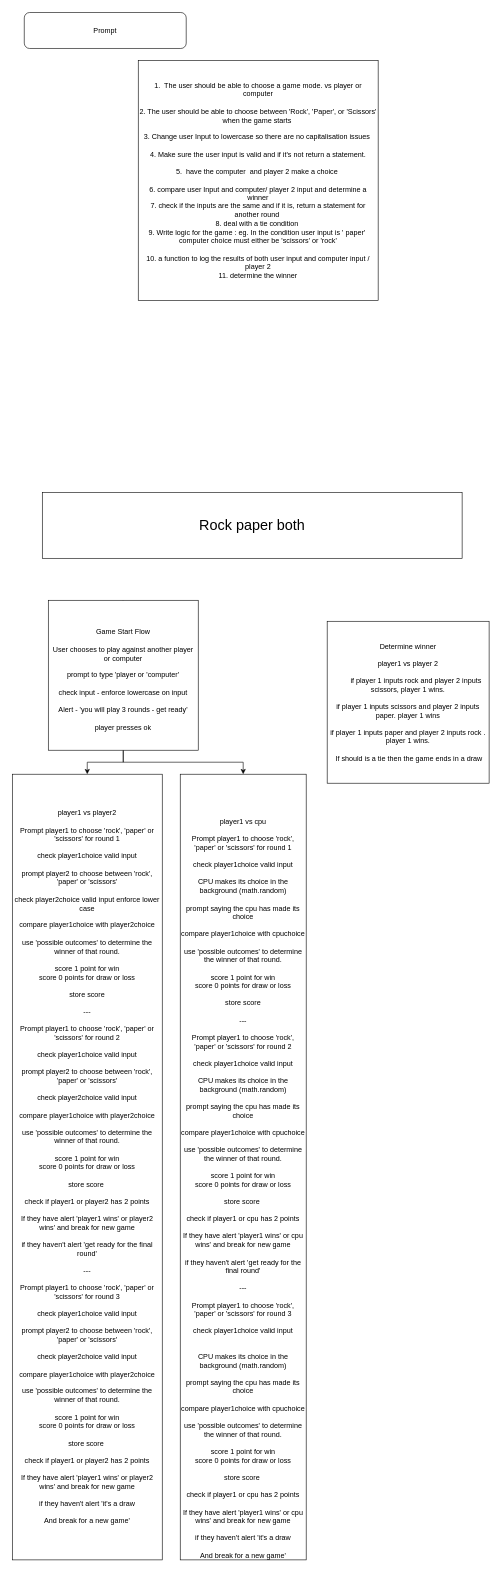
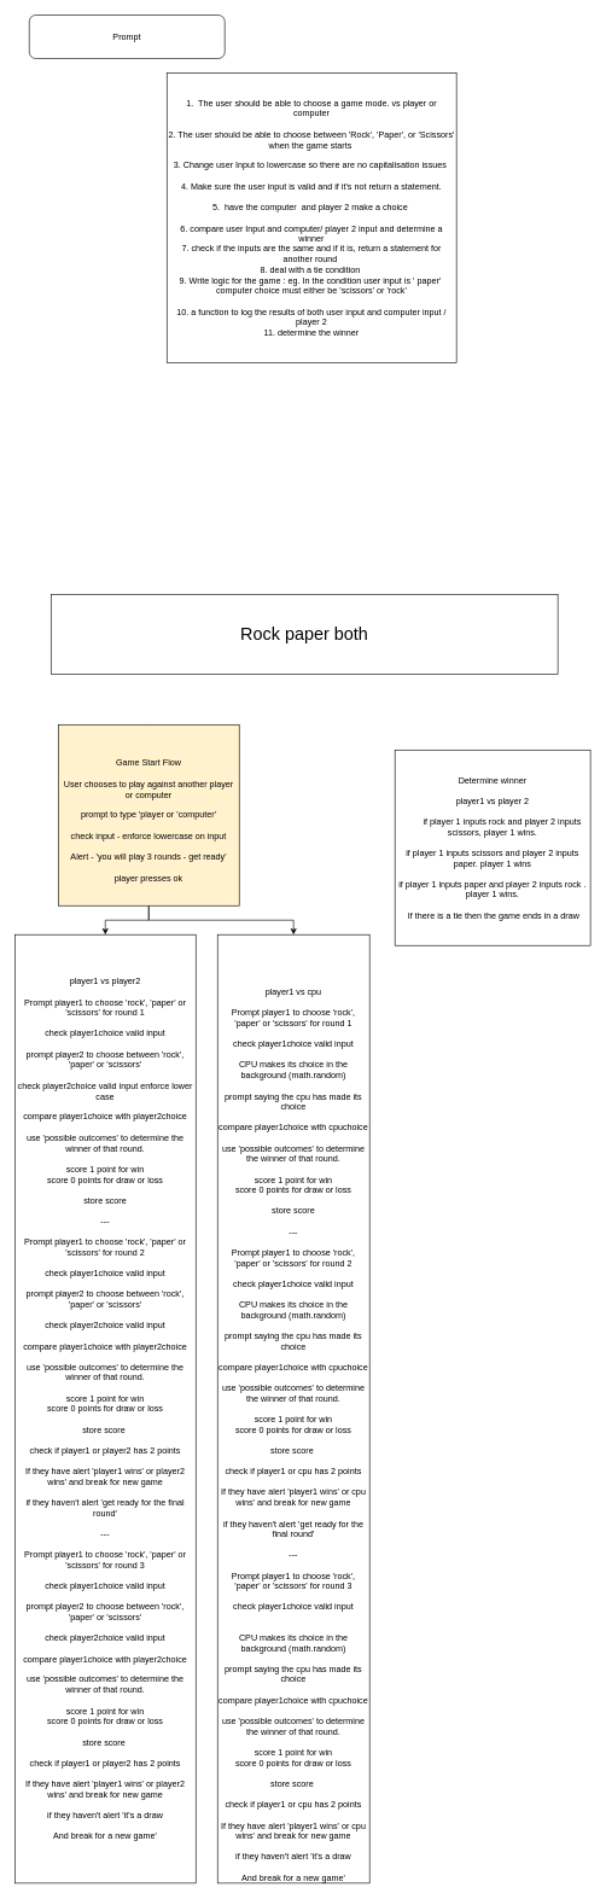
- <mxCell id="6" value="&amp;nbsp;&lt;br&gt;Game Start Flow&lt;br&gt;&lt;br&gt;User chooses to play against another player or computer&lt;br&gt;&lt;br&gt;prompt to type 'player or 'computer'&lt;br&gt;&lt;br&gt;check input - enforce lowercase on input&lt;br&gt;&lt;br&gt;Alert - 'you will play 3 rounds - get ready'&lt;br&gt;&lt;br&gt;player presses ok" style="whiteSpace=wrap;html=1;aspect=fixed;" vertex="1" parent="1"><mxGeometry x="80" y="1000" width="250" height="250" as="geometry" /></mxCell>
+ <mxCell id="6" value="&amp;nbsp;&lt;br&gt;Game Start Flow&lt;br&gt;&lt;br&gt;User chooses to play against another player or computer&lt;br&gt;&lt;br&gt;prompt to type 'player or 'computer'&lt;br&gt;&lt;br&gt;check input - enforce lowercase on input&lt;br&gt;&lt;br&gt;Alert - 'you will play 3 rounds - get ready'&lt;br&gt;&lt;br&gt;player presses ok" style="whiteSpace=wrap;html=1;aspect=fixed;fillColor=#fff2cc;" vertex="1" parent="1"><mxGeometry x="80" y="1000" width="250" height="250" as="geometry" /></mxCell>
- <mxCell id="7" value="Determine winner&lt;br&gt;&lt;br&gt;player1 vs player 2&lt;br&gt;&lt;br&gt;&lt;span style=&quot;white-space: pre;&quot;&gt;&#09;&lt;/span&gt;if player 1 inputs rock and player 2 inputs scissors, player 1 wins.&lt;br&gt;&lt;br&gt;if player 1 inputs scissors and player 2 inputs paper. player 1 wins&lt;br&gt;&lt;br&gt;if player 1 inputs paper and player 2 inputs rock .&lt;br&gt;player 1 wins.&lt;br&gt;&lt;br&gt;&amp;nbsp;If should is a tie then the game ends in a draw" style="whiteSpace=wrap;html=1;aspect=fixed;" vertex="1" parent="1"><mxGeometry x="545" y="1035" width="270" height="270" as="geometry" /></mxCell>
+ <mxCell id="7" value="Determine winner&lt;br&gt;&lt;br&gt;player1 vs player 2&lt;br&gt;&lt;br&gt;&lt;span style=&quot;white-space: pre;&quot;&gt;&#09;&lt;/span&gt;if player 1 inputs rock and player 2 inputs scissors, player 1 wins.&lt;br&gt;&lt;br&gt;if player 1 inputs scissors and player 2 inputs paper. player 1 wins&lt;br&gt;&lt;br&gt;if player 1 inputs paper and player 2 inputs rock .&lt;br&gt;player 1 wins.&lt;br&gt;&lt;br&gt;&amp;nbsp;If there is a tie then the game ends in a draw" style="whiteSpace=wrap;html=1;aspect=fixed;" vertex="1" parent="1"><mxGeometry x="545" y="1035" width="270" height="270" as="geometry" /></mxCell>
